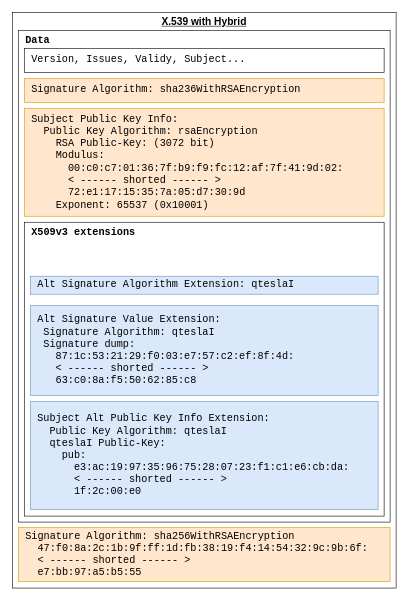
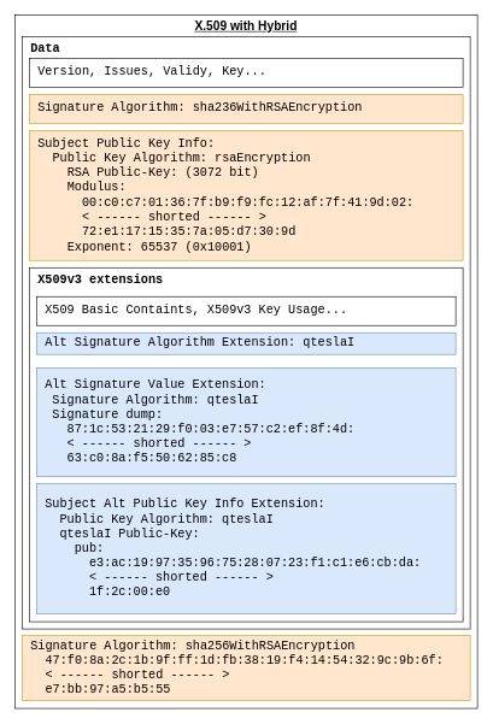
- <mxCell id="2" value="X.539 with Hybrid" style="rounded=0;whiteSpace=wrap;html=1;verticalAlign=top;fontSize=17;align=center;fontStyle=5" parent="1" vertex="1"><mxGeometry x="20" y="20" width="640" height="960" as="geometry" /></mxCell>
+ <mxCell id="2" value="X.509 with Hybrid" style="rounded=0;whiteSpace=wrap;html=1;verticalAlign=top;fontSize=17;align=center;fontStyle=5" parent="1" vertex="1"><mxGeometry x="20" y="20" width="640" height="960" as="geometry" /></mxCell>
- <mxCell id="4" value="&lt;div style=&quot;font-size: 17px;&quot;&gt;&lt;font style=&quot;font-size: 17px;&quot;&gt;Version, Issues, Validy, Subject...&lt;br style=&quot;font-size: 17px;&quot;&gt;&lt;/font&gt;&lt;/div&gt;" style="rounded=0;whiteSpace=wrap;html=1;fontSize=17;fontFamily=Courier New;align=left;spacingLeft=10;" parent="1" vertex="1"><mxGeometry x="40" y="80" width="600" height="40" as="geometry" /></mxCell>
+ <mxCell id="4" value="&lt;div style=&quot;font-size: 17px;&quot;&gt;&lt;font style=&quot;font-size: 17px;&quot;&gt;Version, Issues, Validy, Key...&lt;br style=&quot;font-size: 17px;&quot;&gt;&lt;/font&gt;&lt;/div&gt;" style="rounded=0;whiteSpace=wrap;html=1;fontSize=17;fontFamily=Courier New;align=left;spacingLeft=10;" parent="1" vertex="1"><mxGeometry x="40" y="80" width="600" height="40" as="geometry" /></mxCell>
+ <mxCell id="7" value="X509 Basic Containts, X509v3 Key Usage..." style="rounded=0;whiteSpace=wrap;html=1;labelBackgroundColor=#FFFFFF;fontFamily=Courier New;fontSize=17;fontColor=default;align=left;spacingLeft=10;" parent="1" vertex="1"><mxGeometry x="50" y="410" width="580" height="40" as="geometry" /></mxCell>
